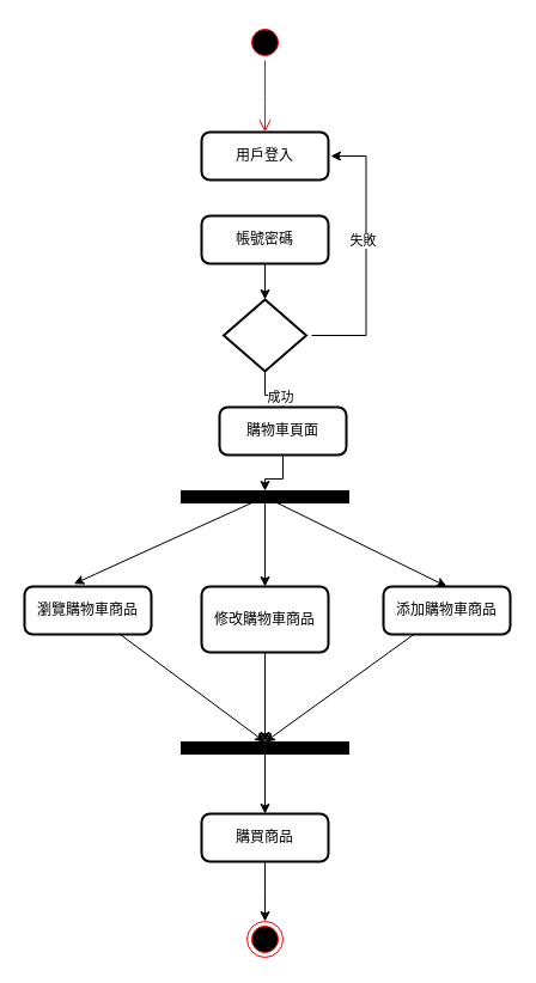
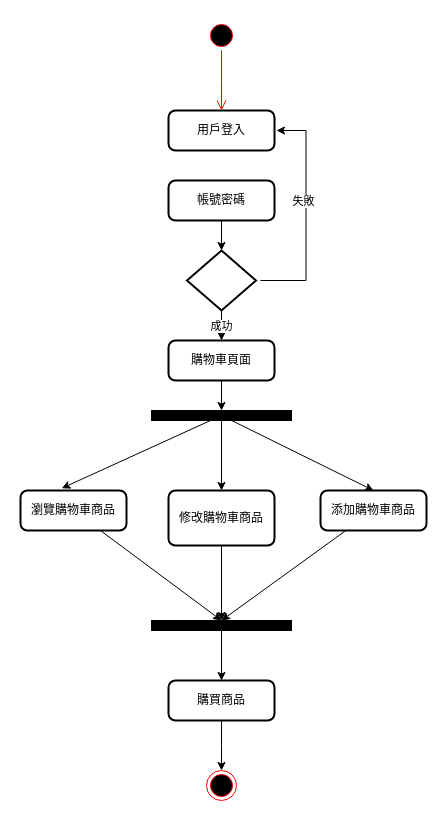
- <mxCell id="11" value="購物車頁面" style="rounded=1;whiteSpace=wrap;html=1;absoluteArcSize=1;arcSize=14;strokeWidth=2;" vertex="1" parent="1"><mxGeometry x="183" y="340" width="106" height="40" as="geometry" /></mxCell>
+ <mxCell id="11" value="購物車頁面" style="rounded=1;whiteSpace=wrap;html=1;absoluteArcSize=1;arcSize=14;strokeWidth=2;" vertex="1" parent="1"><mxGeometry x="168" y="340" width="106" height="40" as="geometry" /></mxCell>
